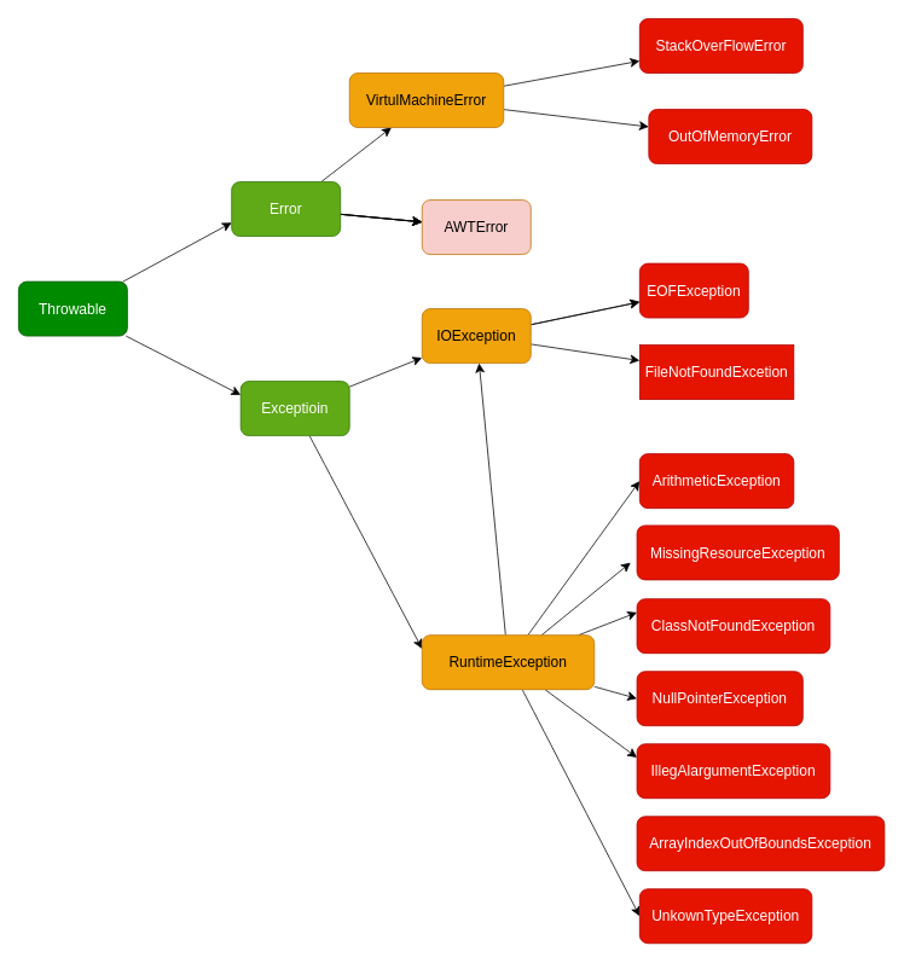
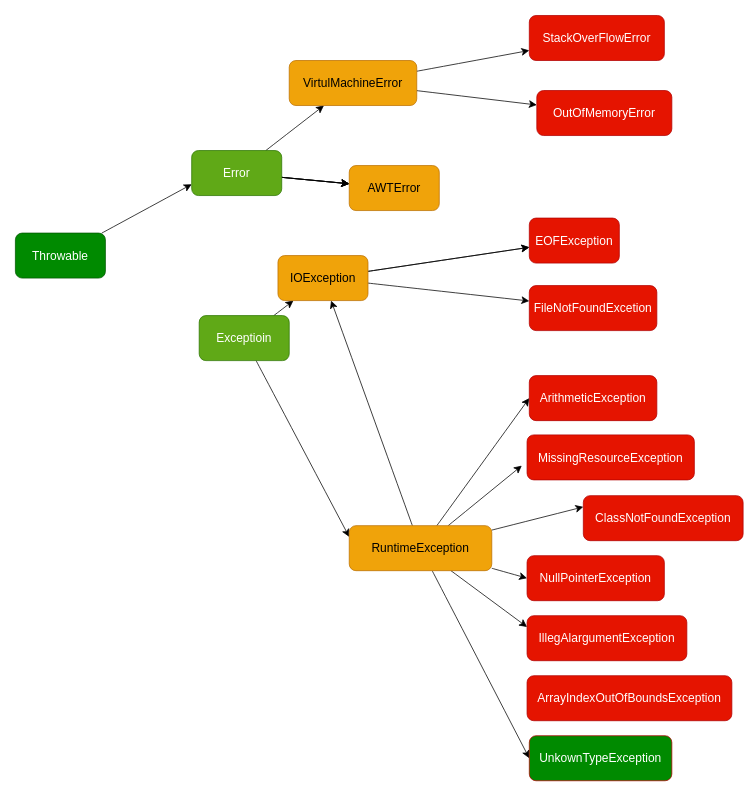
- <mxCell id="14" value="AWTError" style="whiteSpace=wrap;html=1;fontSize=16;rounded=1;fillColor=#f8cecc;fontColor=#000000;strokeColor=#BD7000;" vertex="1" parent="1"><mxGeometry x="465" y="220" width="120" height="60" as="geometry" /></mxCell>
+ <mxCell id="14" value="AWTError" style="whiteSpace=wrap;html=1;fontSize=16;rounded=1;fillColor=#f0a30a;fontColor=#000000;strokeColor=#BD7000;" vertex="1" parent="1"><mxGeometry x="465" y="220" width="120" height="60" as="geometry" /></mxCell>
- <mxCell id="29" value="IOException" style="whiteSpace=wrap;html=1;fontSize=16;rounded=1;fillColor=#f0a30a;fontColor=#000000;strokeColor=#BD7000;" vertex="1" parent="1"><mxGeometry x="465" y="340" width="120" height="60" as="geometry" /></mxCell>
+ <mxCell id="29" value="IOException" style="whiteSpace=wrap;html=1;fontSize=16;rounded=1;fillColor=#f0a30a;fontColor=#000000;strokeColor=#BD7000;" vertex="1" parent="1"><mxGeometry x="370" y="340" width="120" height="60" as="geometry" /></mxCell>
- <mxCell id="2" value="" style="edgeStyle=none;curved=1;rounded=0;orthogonalLoop=1;jettySize=auto;html=1;fontSize=12;startSize=8;endSize=8;entryX=0;entryY=0.25;entryDx=0;entryDy=0;" edge="1" parent="1" source="4" target="7"><mxGeometry relative="1" as="geometry" /></mxCell>
- <mxCell id="32" value="FileNotFoundExcetion" style="whiteSpace=wrap;html=1;fontSize=16;fillColor=#e51400;fontColor=#ffffff;strokeColor=#B20000;rounded=0;" vertex="1" parent="1"><mxGeometry x="705" y="380" width="170" height="60" as="geometry" /></mxCell>
+ <mxCell id="32" value="FileNotFoundExcetion" style="whiteSpace=wrap;html=1;fontSize=16;rounded=1;fillColor=#e51400;fontColor=#ffffff;strokeColor=#B20000;" vertex="1" parent="1"><mxGeometry x="705" y="380" width="170" height="60" as="geometry" /></mxCell>
- <mxCell id="36" value="ClassNotFoundException" style="whiteSpace=wrap;html=1;fontSize=16;rounded=1;fillColor=#e51400;fontColor=#ffffff;strokeColor=#B20000;" vertex="1" parent="1"><mxGeometry x="702" y="660" width="213" height="60" as="geometry" /></mxCell>
+ <mxCell id="36" value="ClassNotFoundException" style="whiteSpace=wrap;html=1;fontSize=16;rounded=1;fillColor=#e51400;fontColor=#ffffff;strokeColor=#B20000;" vertex="1" parent="1"><mxGeometry x="777" y="660" width="213" height="60" as="geometry" /></mxCell>
- <mxCell id="40" value="UnkownTypeException" style="whiteSpace=wrap;html=1;fontSize=16;rounded=1;fillColor=#e51400;fontColor=#ffffff;strokeColor=#B20000;" vertex="1" parent="1"><mxGeometry x="705" y="980" width="190" height="60" as="geometry" /></mxCell>
+ <mxCell id="40" value="UnkownTypeException" style="whiteSpace=wrap;html=1;fontSize=16;rounded=1;fillColor=#008a00;fontColor=#ffffff;strokeColor=#B20000;" vertex="1" parent="1"><mxGeometry x="705" y="980" width="190" height="60" as="geometry" /></mxCell>
